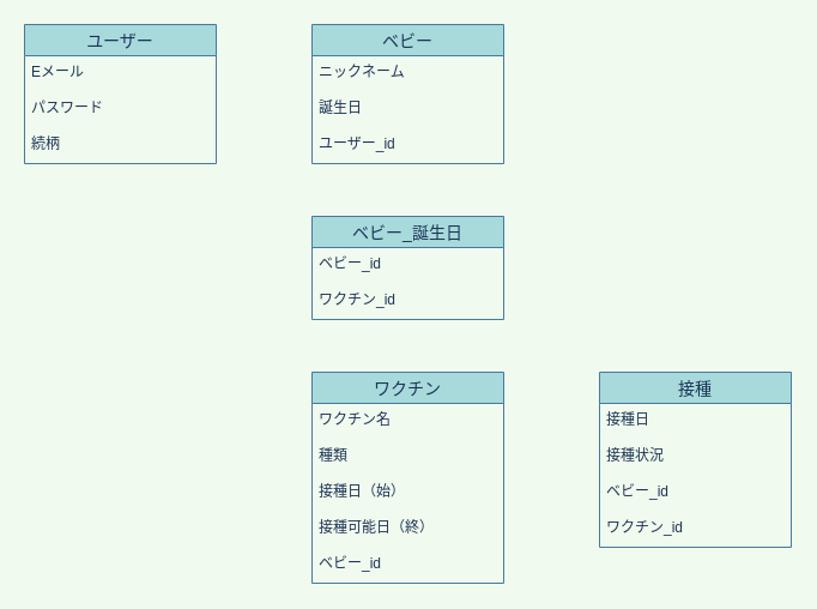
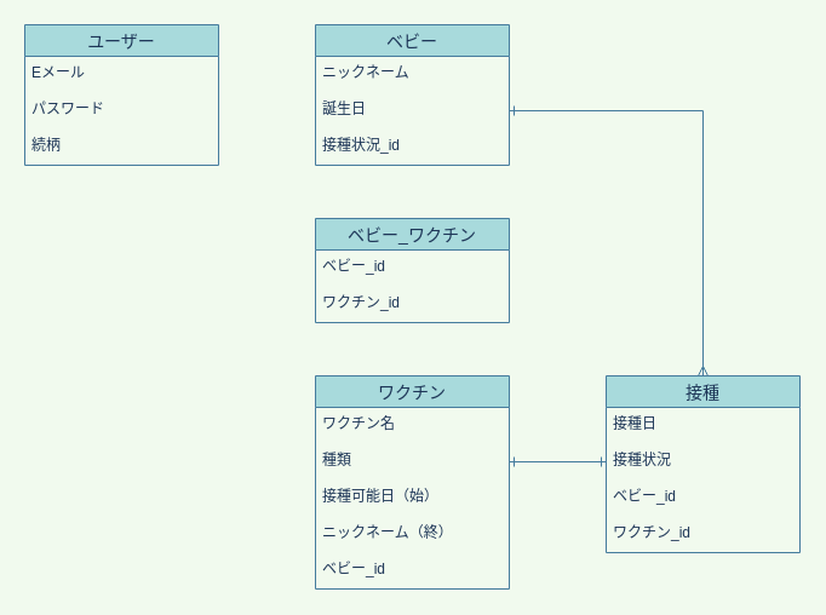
- <mxCell id="9" value="ユーザー_id" style="text;strokeColor=none;fillColor=none;spacingLeft=4;spacingRight=4;overflow=hidden;rotatable=0;points=[[0,0.5],[1,0.5]];portConstraint=eastwest;fontSize=12;fontColor=#1D3557;" parent="6" vertex="1"><mxGeometry y="86" width="160" height="30" as="geometry" /></mxCell>
+ <mxCell id="9" value="接種状況_id" style="text;strokeColor=none;fillColor=none;spacingLeft=4;spacingRight=4;overflow=hidden;rotatable=0;points=[[0,0.5],[1,0.5]];portConstraint=eastwest;fontSize=12;fontColor=#1D3557;" parent="6" vertex="1"><mxGeometry y="86" width="160" height="30" as="geometry" /></mxCell>
+ <mxCell id="21" style="edgeStyle=orthogonalEdgeStyle;rounded=0;orthogonalLoop=1;jettySize=auto;html=1;exitX=1;exitY=0.5;exitDx=0;exitDy=0;entryX=0.5;entryY=0;entryDx=0;entryDy=0;startArrow=ERone;startFill=0;endArrow=ERmany;endFill=0;labelBackgroundColor=#F1FAEE;strokeColor=#457B9D;fontColor=#1D3557;" parent="1" source="8" target="10" edge="1"><mxGeometry relative="1" as="geometry" /></mxCell>
- <mxCell id="23" value="ベビー_誕生日" style="swimlane;fontStyle=0;childLayout=stackLayout;horizontal=1;startSize=26;horizontalStack=0;resizeParent=1;resizeParentMax=0;resizeLast=0;collapsible=1;marginBottom=0;align=center;fontSize=14;fillColor=#A8DADC;strokeColor=#457B9D;fontColor=#1D3557;" parent="1" vertex="1"><mxGeometry x="260" y="180" width="160" height="86" as="geometry" /></mxCell>
+ <mxCell id="23" value="ベビー_ワクチン" style="swimlane;fontStyle=0;childLayout=stackLayout;horizontal=1;startSize=26;horizontalStack=0;resizeParent=1;resizeParentMax=0;resizeLast=0;collapsible=1;marginBottom=0;align=center;fontSize=14;fillColor=#A8DADC;strokeColor=#457B9D;fontColor=#1D3557;" parent="1" vertex="1"><mxGeometry x="260" y="180" width="160" height="86" as="geometry" /></mxCell>
+ <mxCell id="22" style="edgeStyle=orthogonalEdgeStyle;rounded=0;orthogonalLoop=1;jettySize=auto;html=1;exitX=1;exitY=0.5;exitDx=0;exitDy=0;startArrow=ERone;startFill=0;endArrow=ERone;endFill=0;entryX=0;entryY=0.5;entryDx=0;entryDy=0;labelBackgroundColor=#F1FAEE;strokeColor=#457B9D;fontColor=#1D3557;" parent="1" source="17" target="12" edge="1"><mxGeometry relative="1" as="geometry"><mxPoint x="490" y="250.828" as="targetPoint" /></mxGeometry></mxCell>
- <mxCell id="18" value="接種日（始）" style="text;strokeColor=none;fillColor=none;spacingLeft=4;spacingRight=4;overflow=hidden;rotatable=0;points=[[0,0.5],[1,0.5]];portConstraint=eastwest;fontSize=12;fontColor=#1D3557;" parent="15" vertex="1"><mxGeometry y="86" width="160" height="30" as="geometry" /></mxCell>
+ <mxCell id="18" value="接種可能日（始）" style="text;strokeColor=none;fillColor=none;spacingLeft=4;spacingRight=4;overflow=hidden;rotatable=0;points=[[0,0.5],[1,0.5]];portConstraint=eastwest;fontSize=12;fontColor=#1D3557;" parent="15" vertex="1"><mxGeometry y="86" width="160" height="30" as="geometry" /></mxCell>
- <mxCell id="19" value="接種可能日（終）" style="text;strokeColor=none;fillColor=none;spacingLeft=4;spacingRight=4;overflow=hidden;rotatable=0;points=[[0,0.5],[1,0.5]];portConstraint=eastwest;fontSize=12;fontColor=#1D3557;" parent="15" vertex="1"><mxGeometry y="116" width="160" height="30" as="geometry" /></mxCell>
+ <mxCell id="19" value="ニックネーム（終）" style="text;strokeColor=none;fillColor=none;spacingLeft=4;spacingRight=4;overflow=hidden;rotatable=0;points=[[0,0.5],[1,0.5]];portConstraint=eastwest;fontSize=12;fontColor=#1D3557;" parent="15" vertex="1"><mxGeometry y="116" width="160" height="30" as="geometry" /></mxCell>
